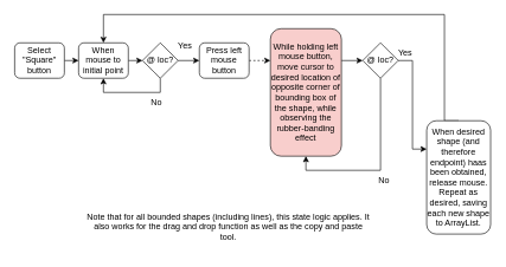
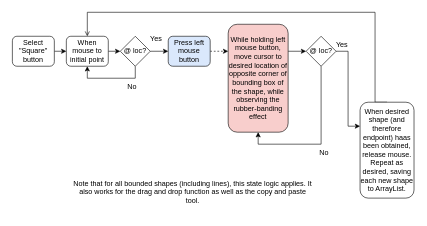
- <mxCell id="10" style="edgeStyle=orthogonalEdgeStyle;rounded=0;orthogonalLoop=1;jettySize=auto;html=1;exitX=0.5;exitY=0;exitDx=0;exitDy=0;entryX=0.5;entryY=0;entryDx=0;entryDy=0;" edge="1" parent="1" source="11" target="7"><mxGeometry relative="1" as="geometry"><Array as="points"><mxPoint x="625" y="20" /><mxPoint x="145" y="20" /></Array></mxGeometry></mxCell>
+ <mxCell id="10" style="edgeStyle=orthogonalEdgeStyle;rounded=0;orthogonalLoop=1;jettySize=auto;html=1;exitX=0.5;exitY=0;exitDx=0;exitDy=0;entryX=0.5;entryY=0;entryDx=0;entryDy=0;endArrow=open;" edge="1" parent="1" source="11" target="7"><mxGeometry relative="1" as="geometry"><Array as="points"><mxPoint x="625" y="20" /><mxPoint x="145" y="20" /></Array></mxGeometry></mxCell>
- <mxCell id="5" value="Press left mouse button" style="rounded=1;whiteSpace=wrap;html=1;fontSize=12;glass=0;strokeWidth=1;shadow=0;" vertex="1" parent="1"><mxGeometry x="280" y="60" width="70" height="50" as="geometry" /></mxCell>
+ <mxCell id="5" value="Press left mouse button" style="rounded=1;whiteSpace=wrap;html=1;fontSize=12;glass=0;strokeWidth=1;shadow=0;fillColor=#dae8fc;" vertex="1" parent="1"><mxGeometry x="280" y="60" width="70" height="50" as="geometry" /></mxCell>
